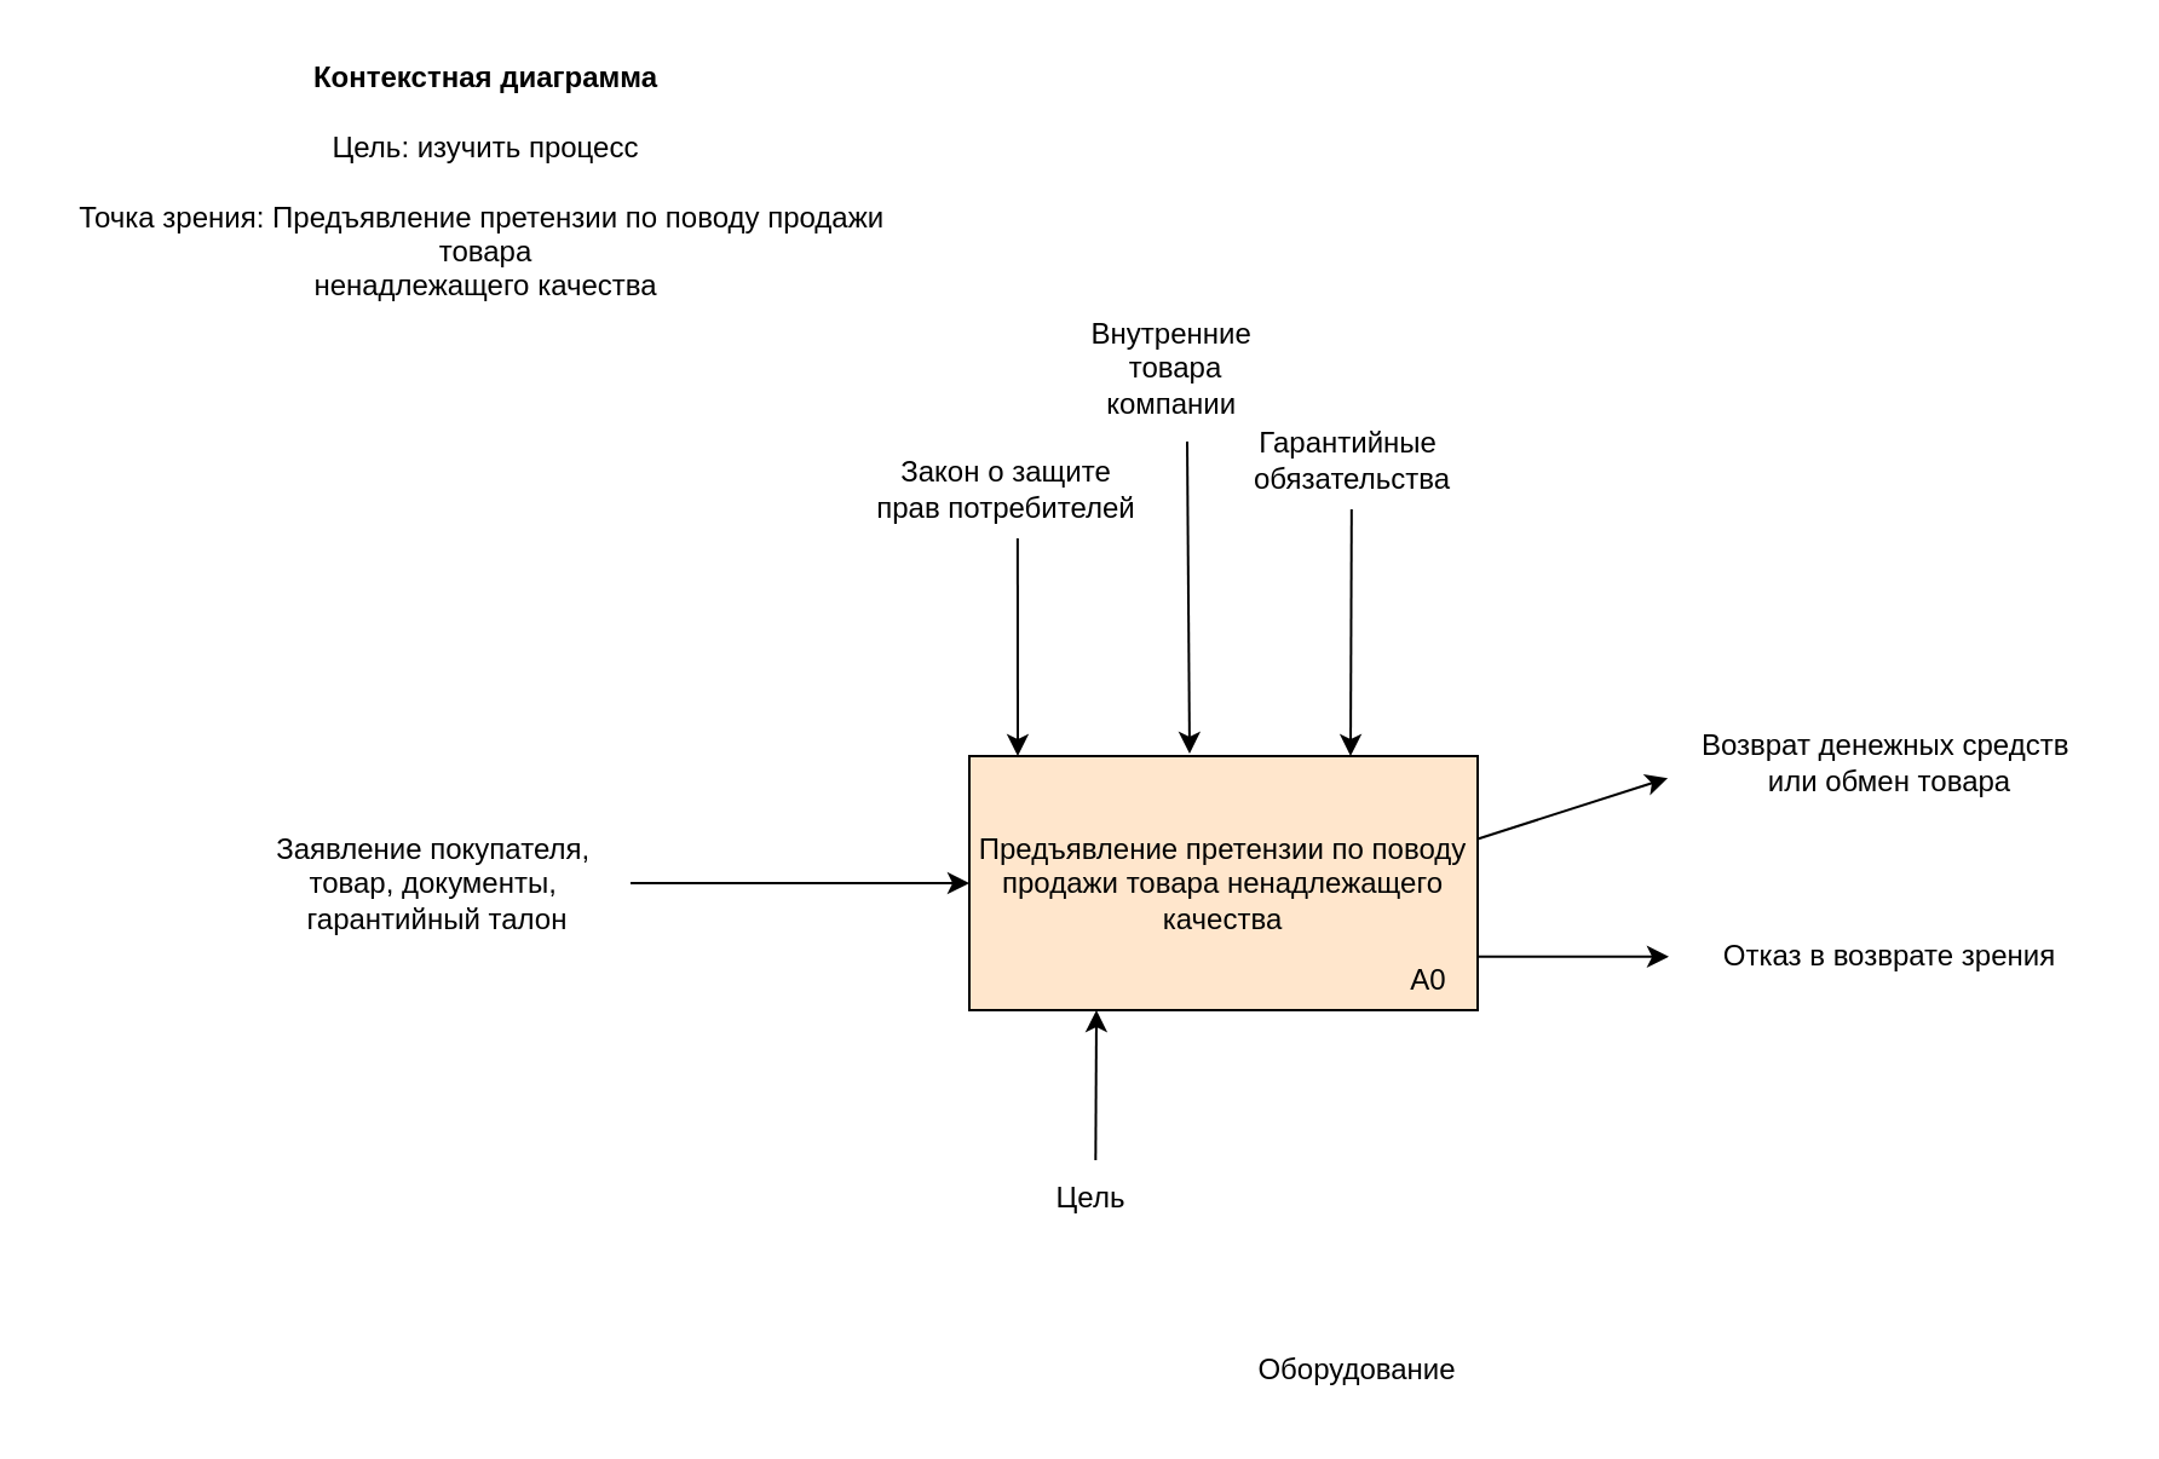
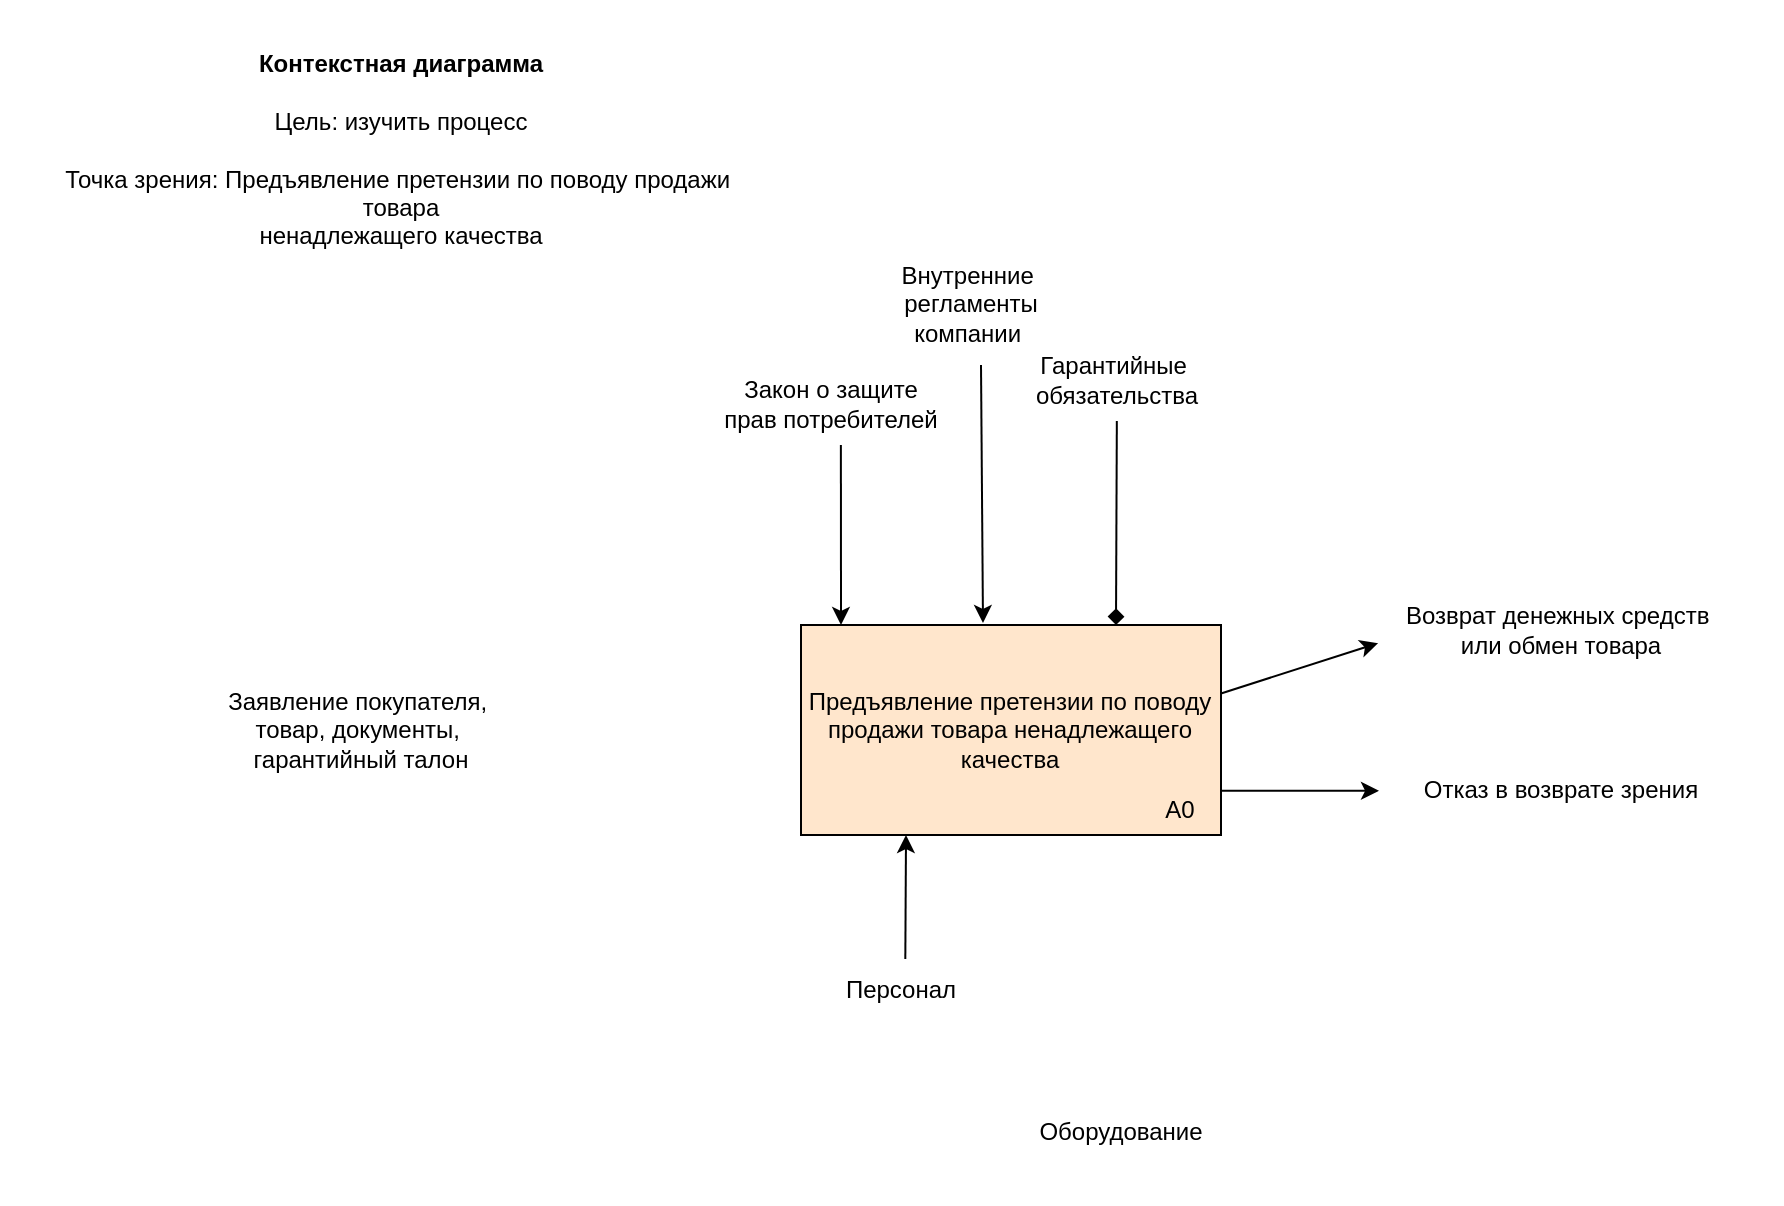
- <mxCell id="14" value="Внутренние&amp;nbsp;&lt;div&gt;товара&lt;/div&gt;&lt;div&gt;компании&amp;nbsp;&lt;/div&gt;" style="text;html=1;align=center;verticalAlign=middle;resizable=0;points=[];autosize=1;strokeColor=none;fillColor=none;" parent="1" vertex="1"><mxGeometry x="440" y="122" width="90" height="60" as="geometry" /></mxCell>
+ <mxCell id="14" value="Внутренние&amp;nbsp;&lt;div&gt;регламенты&lt;/div&gt;&lt;div&gt;компании&amp;nbsp;&lt;/div&gt;" style="text;html=1;align=center;verticalAlign=middle;resizable=0;points=[];autosize=1;strokeColor=none;fillColor=none;" parent="1" vertex="1"><mxGeometry x="440" y="122" width="90" height="60" as="geometry" /></mxCell>
- <mxCell id="17" value="" style="endArrow=classic;html=1;rounded=0;entryX=0.75;entryY=0;entryDx=0;entryDy=0;" parent="1" source="16" target="4" edge="1"><mxGeometry width="50" height="50" relative="1" as="geometry"><mxPoint x="560" y="212" as="sourcePoint" /><mxPoint x="560" y="311" as="targetPoint" /></mxGeometry></mxCell>
+ <mxCell id="17" value="" style="endArrow=diamond;html=1;rounded=0;entryX=0.75;entryY=0;entryDx=0;entryDy=0;" parent="1" source="16" target="4" edge="1"><mxGeometry width="50" height="50" relative="1" as="geometry"><mxPoint x="560" y="212" as="sourcePoint" /><mxPoint x="560" y="311" as="targetPoint" /></mxGeometry></mxCell>
- <mxCell id="7" value="" style="endArrow=classic;html=1;rounded=0;entryX=0;entryY=0.5;entryDx=0;entryDy=0;" parent="1" source="6" target="4" edge="1"><mxGeometry width="50" height="50" relative="1" as="geometry"><mxPoint x="320" y="482" as="sourcePoint" /><mxPoint x="370" y="432" as="targetPoint" /></mxGeometry></mxCell>
- <mxCell id="18" value="Цель " style="text;html=1;align=center;verticalAlign=middle;resizable=0;points=[];autosize=1;strokeColor=none;fillColor=none;" parent="1" vertex="1"><mxGeometry x="410" y="480" width="80" height="30" as="geometry" /></mxCell>
+ <mxCell id="18" value="Персонал " style="text;html=1;align=center;verticalAlign=middle;resizable=0;points=[];autosize=1;strokeColor=none;fillColor=none;" parent="1" vertex="1"><mxGeometry x="410" y="480" width="80" height="30" as="geometry" /></mxCell>
